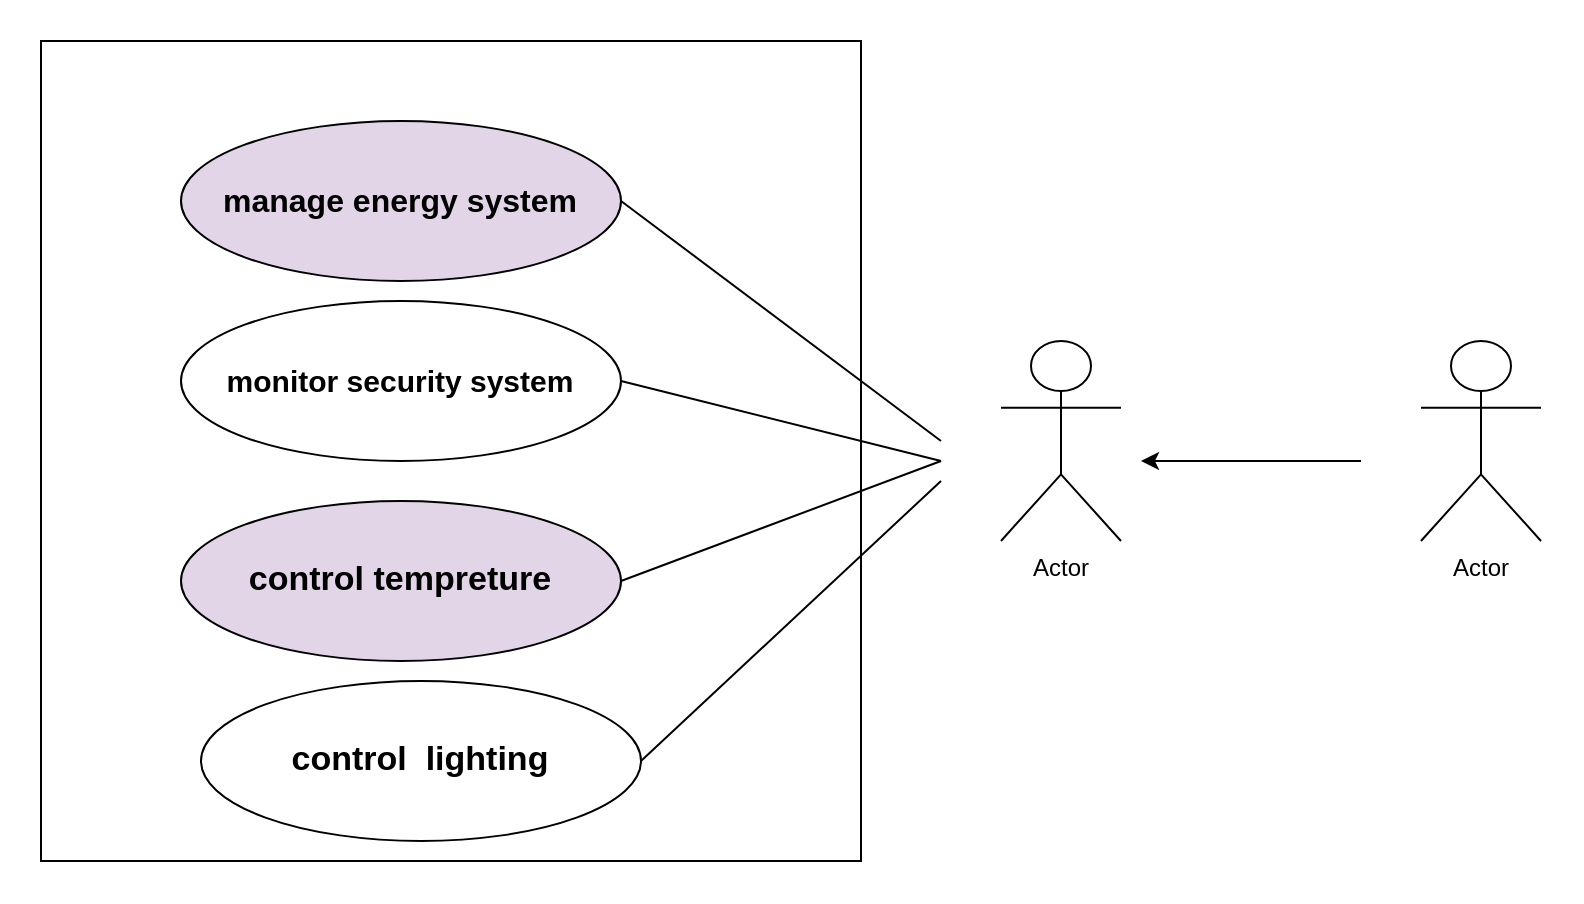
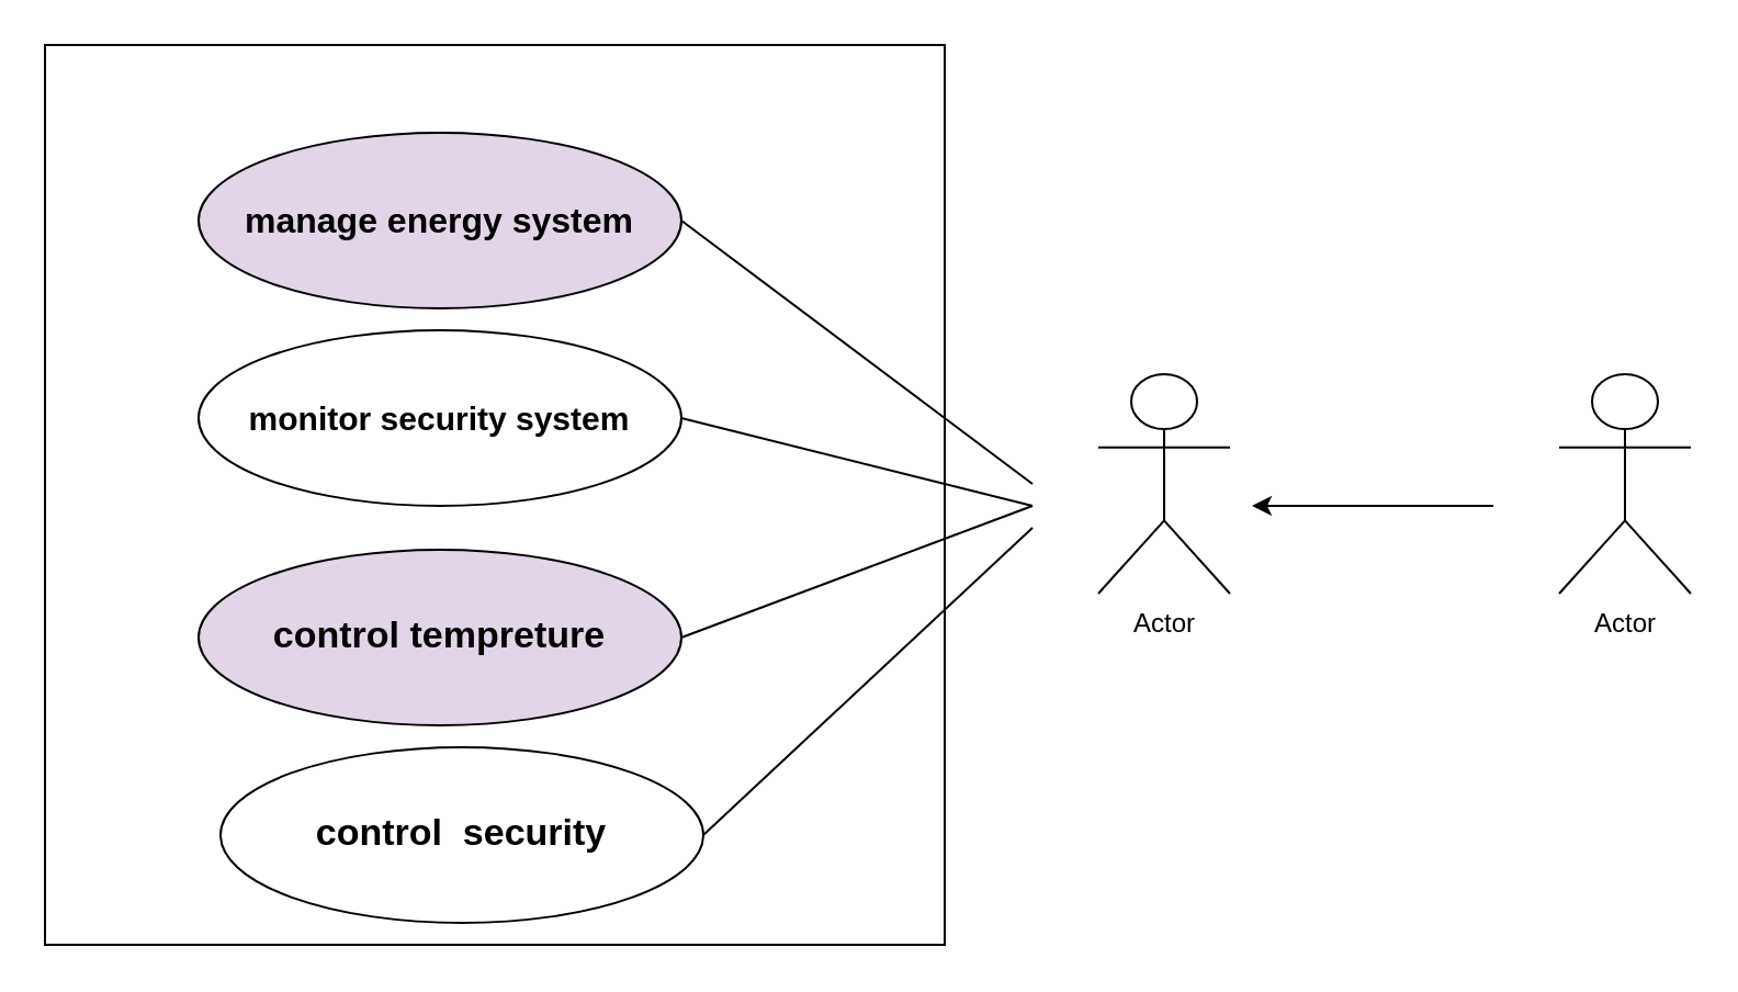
- <mxCell id="6" value="&lt;b&gt;&lt;font style=&quot;font-size: 17px;&quot;&gt;control&amp;nbsp; lighting&lt;/font&gt;&lt;/b&gt;" style="ellipse;whiteSpace=wrap;html=1;" vertex="1" parent="1"><mxGeometry x="100" y="340" width="220" height="80" as="geometry" /></mxCell>
+ <mxCell id="6" value="&lt;b&gt;&lt;font style=&quot;font-size: 17px;&quot;&gt;control&amp;nbsp; security&lt;/font&gt;&lt;/b&gt;" style="ellipse;whiteSpace=wrap;html=1;" vertex="1" parent="1"><mxGeometry x="100" y="340" width="220" height="80" as="geometry" /></mxCell>
